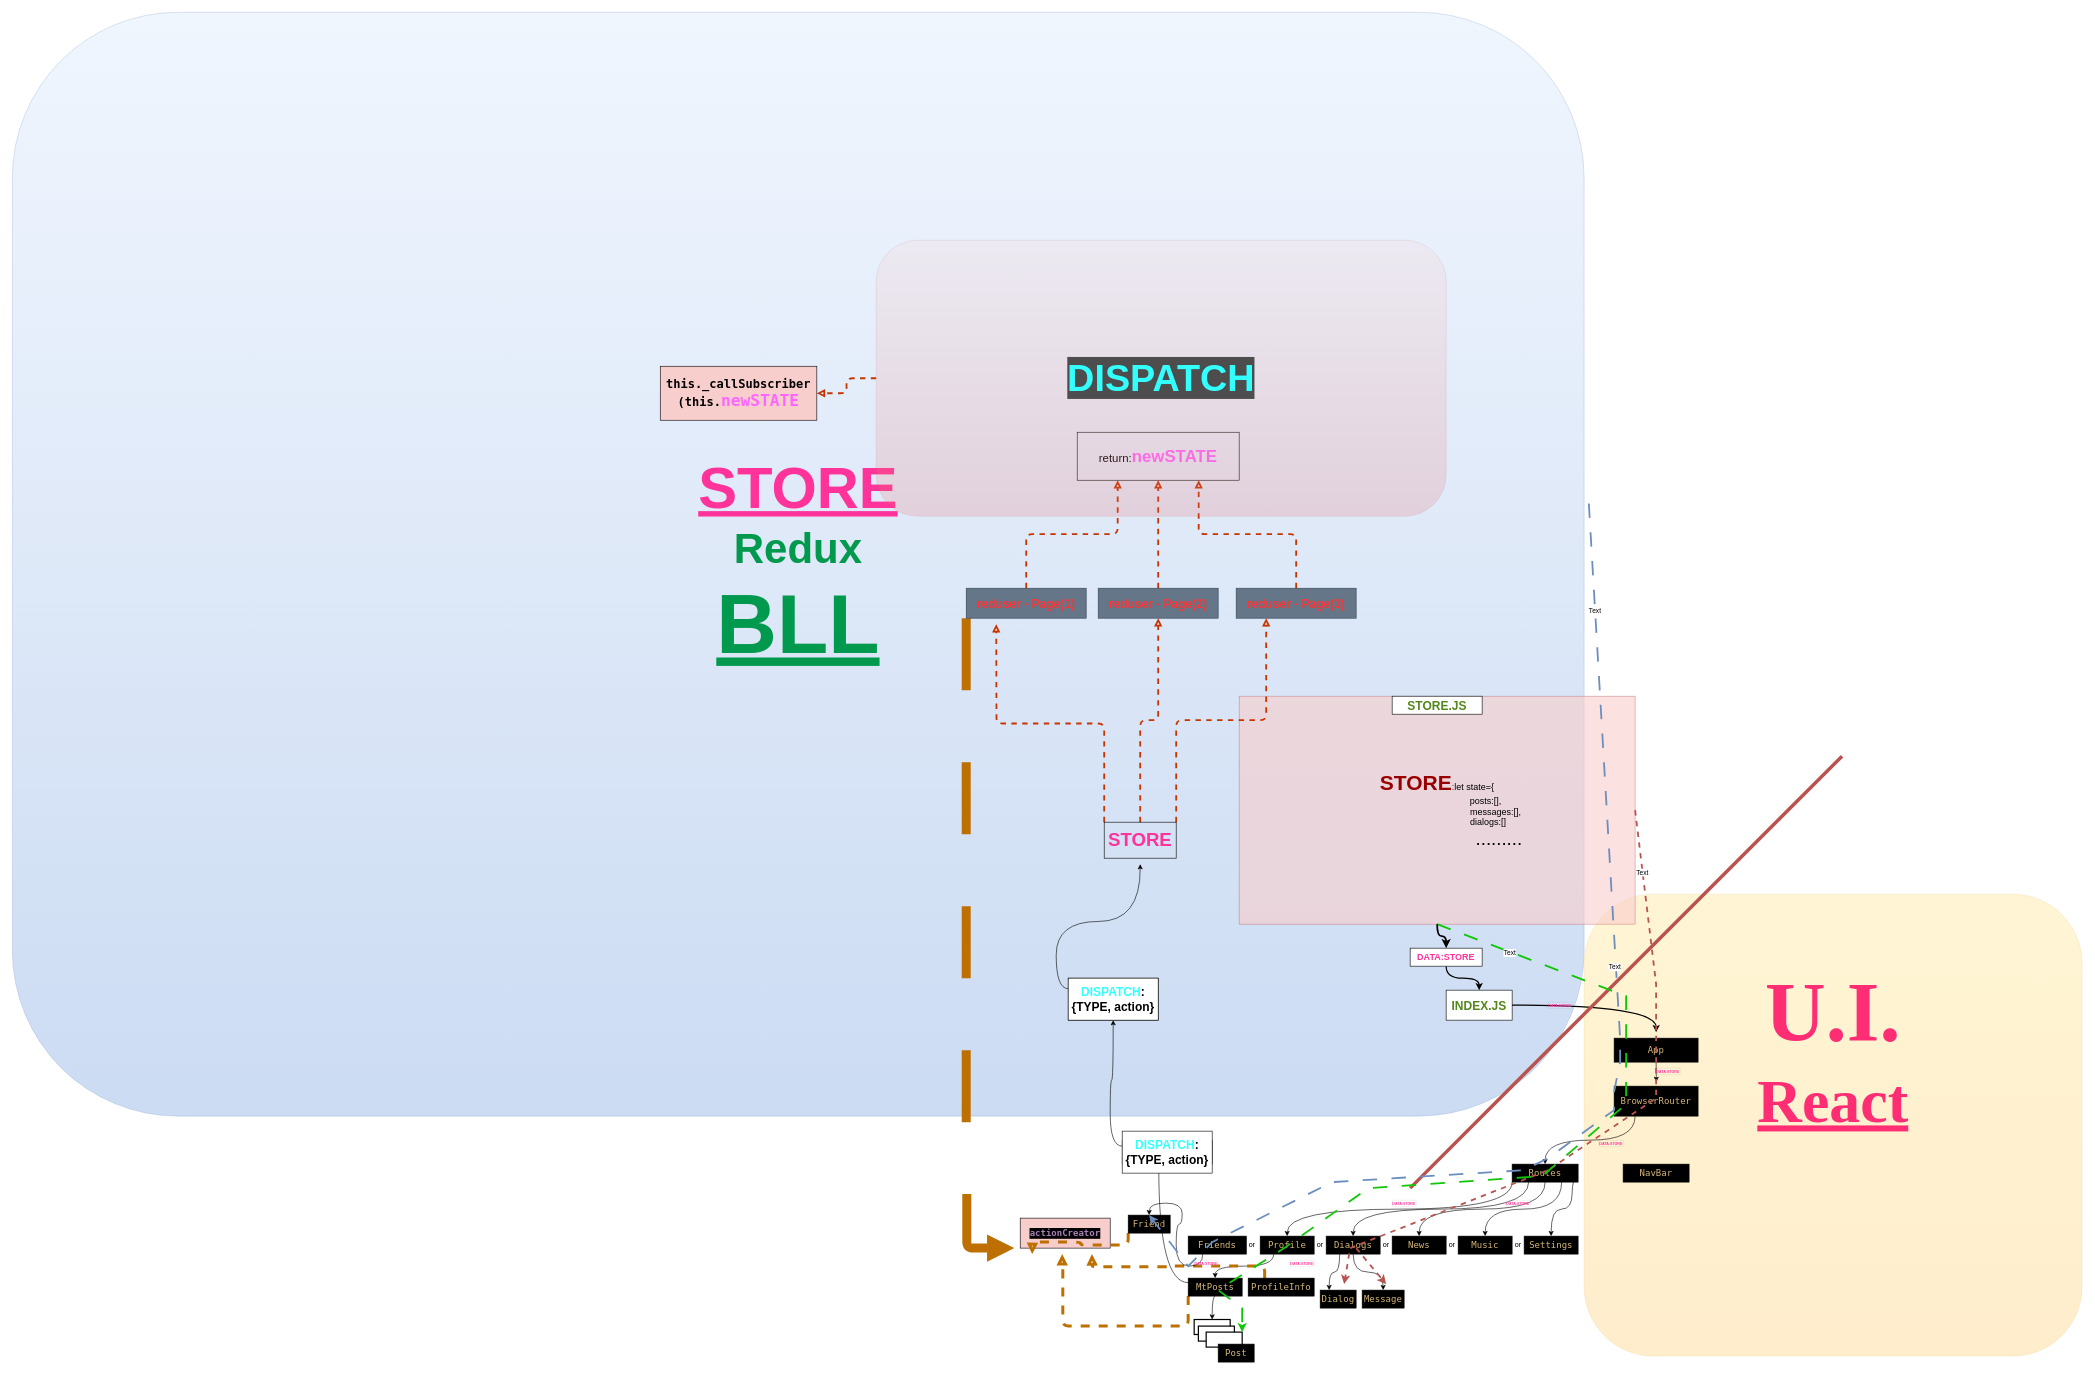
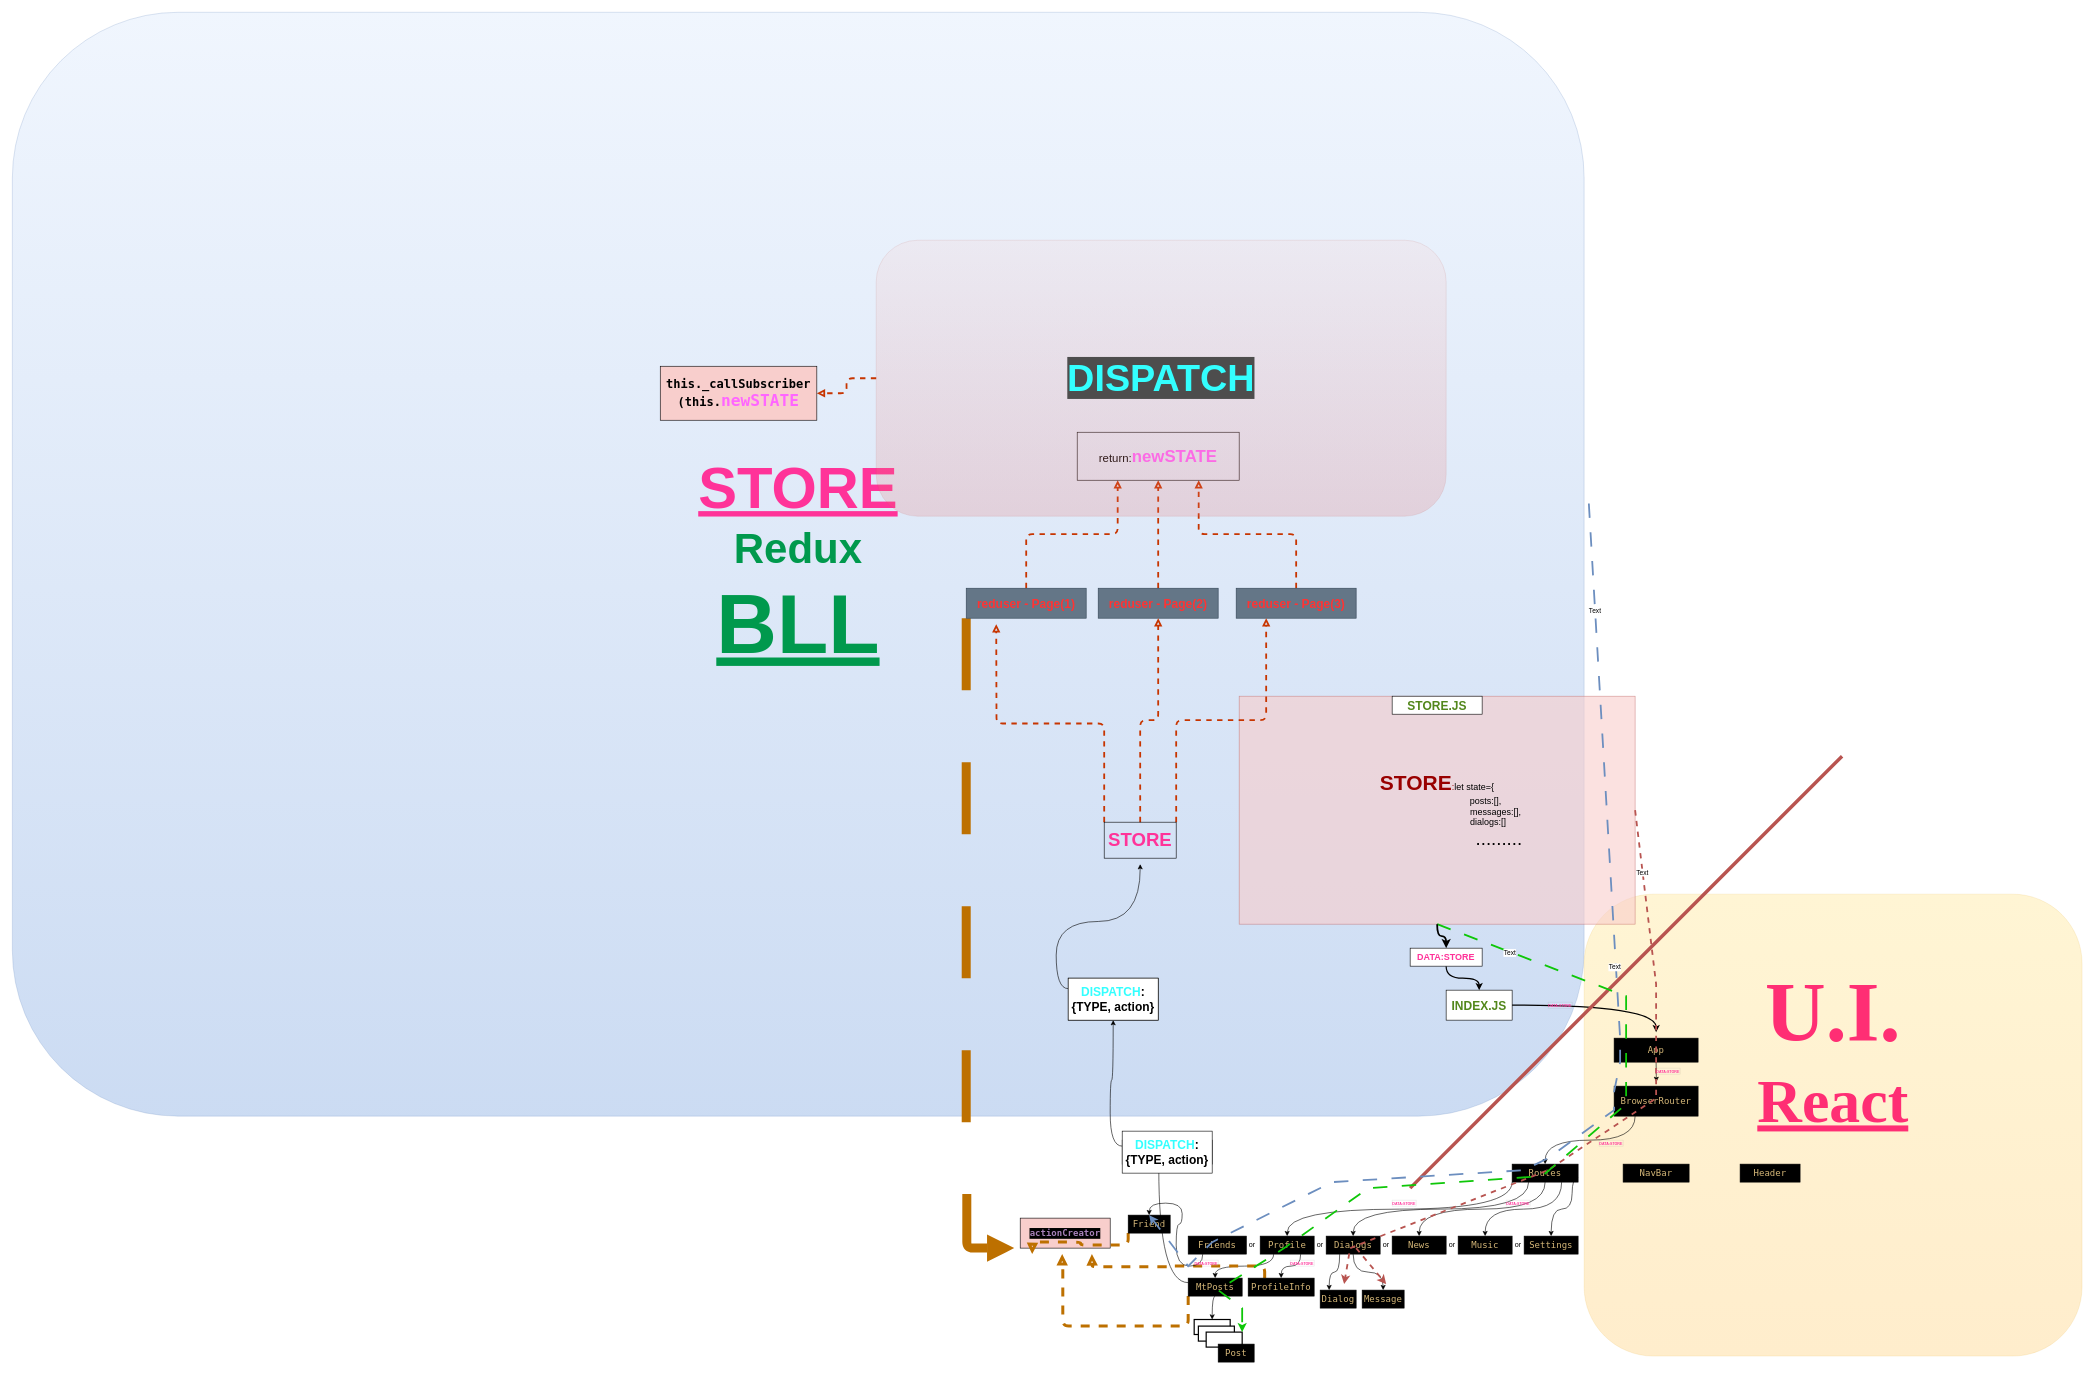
+ <mxCell id="12" value="&lt;div style=&quot;color: rgb(188, 190, 196); font-family: &amp;quot;JetBrains Mono&amp;quot;, monospace;&quot;&gt;&lt;span style=&quot;color: rgb(213, 183, 120); background-color: rgb(0, 0, 0);&quot;&gt;&lt;font style=&quot;font-size: 15px;&quot;&gt;Header&lt;/font&gt;&lt;/span&gt;&lt;/div&gt;" style="rounded=0;whiteSpace=wrap;html=1;fillColor=#000000;" parent="1" vertex="1"><mxGeometry x="2900" y="1940" width="100" height="30" as="geometry" /></mxCell>
+ <mxCell id="21" style="edgeStyle=orthogonalEdgeStyle;curved=1;rounded=0;orthogonalLoop=1;jettySize=auto;html=1;exitX=0.75;exitY=1;exitDx=0;exitDy=0;entryX=0.5;entryY=0;entryDx=0;entryDy=0;" parent="1" source="23" target="35" edge="1"><mxGeometry relative="1" as="geometry" /></mxCell>
